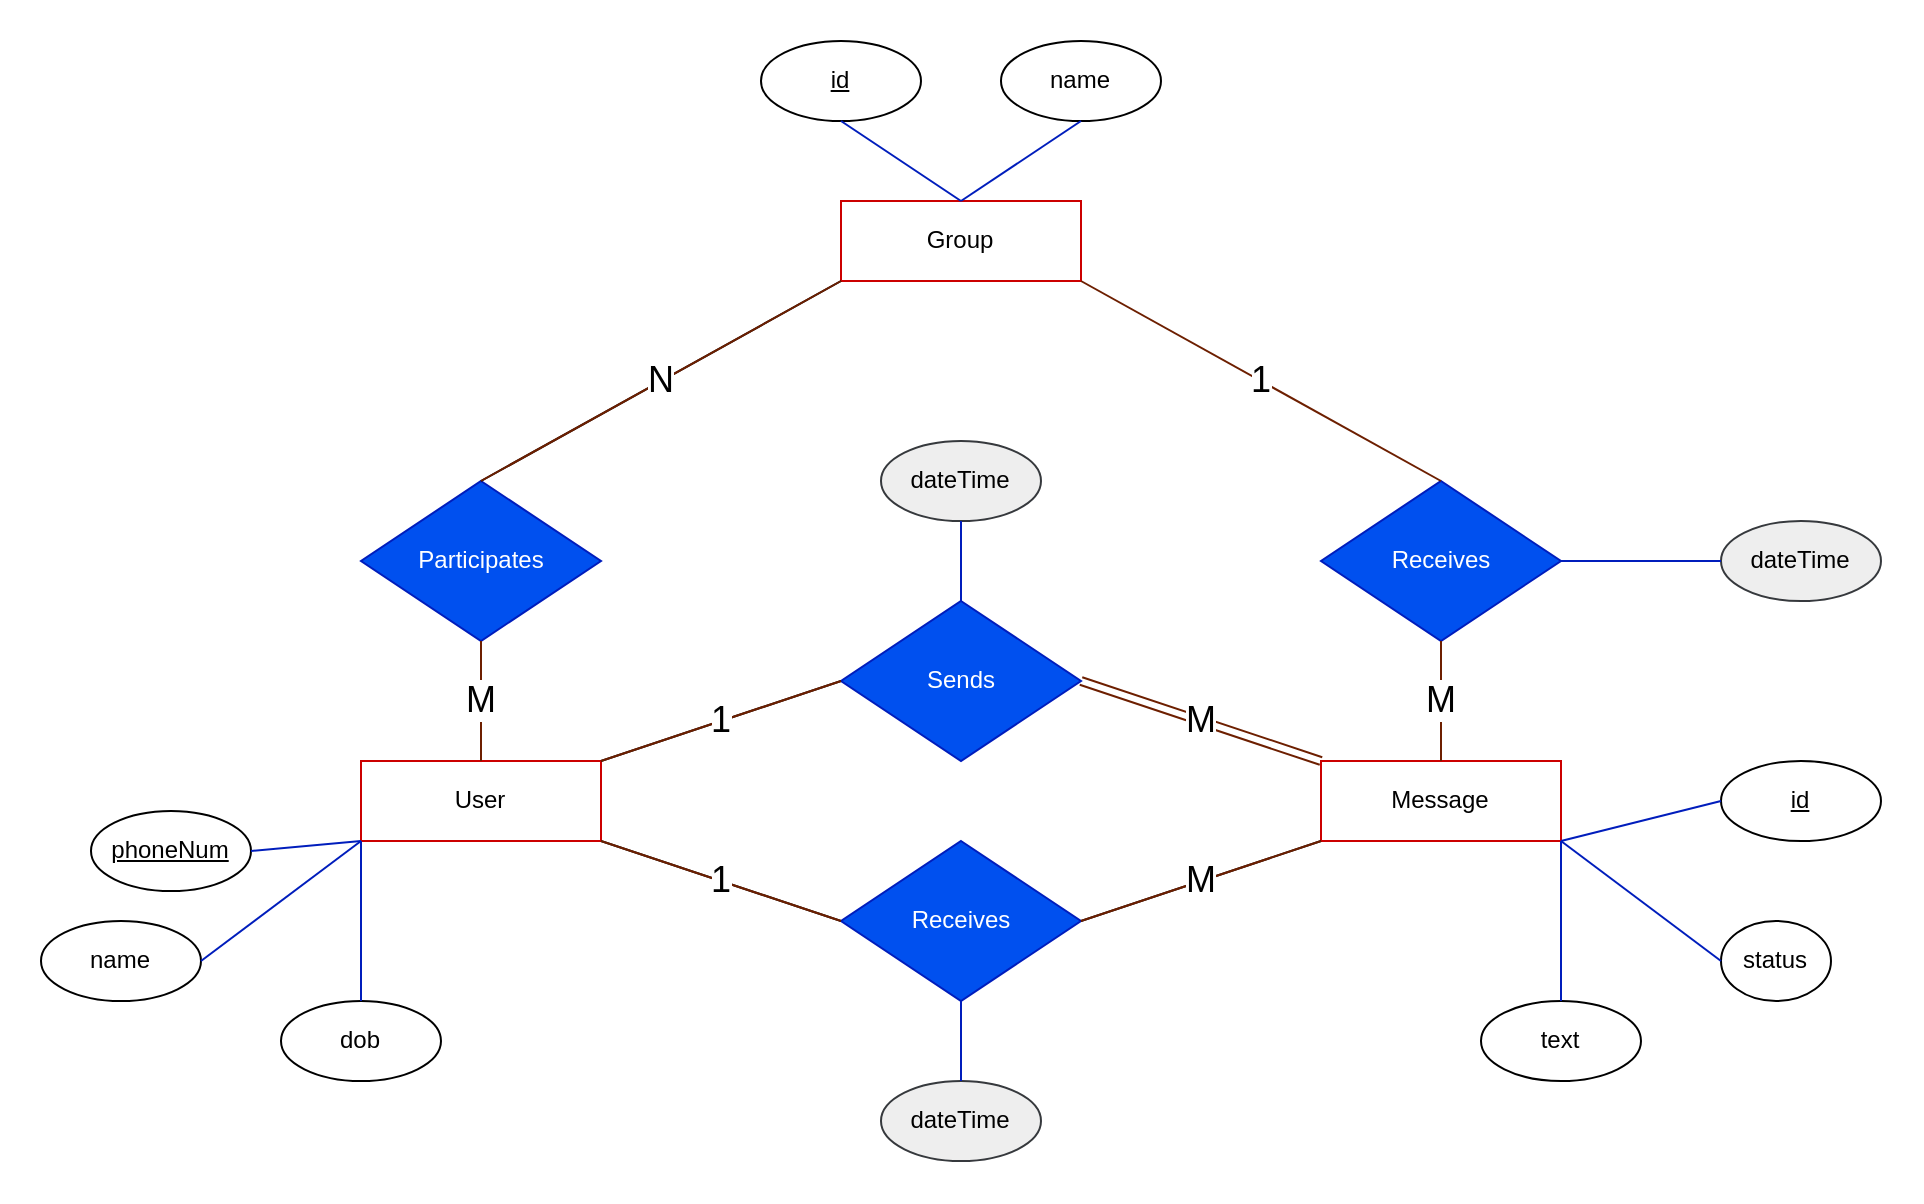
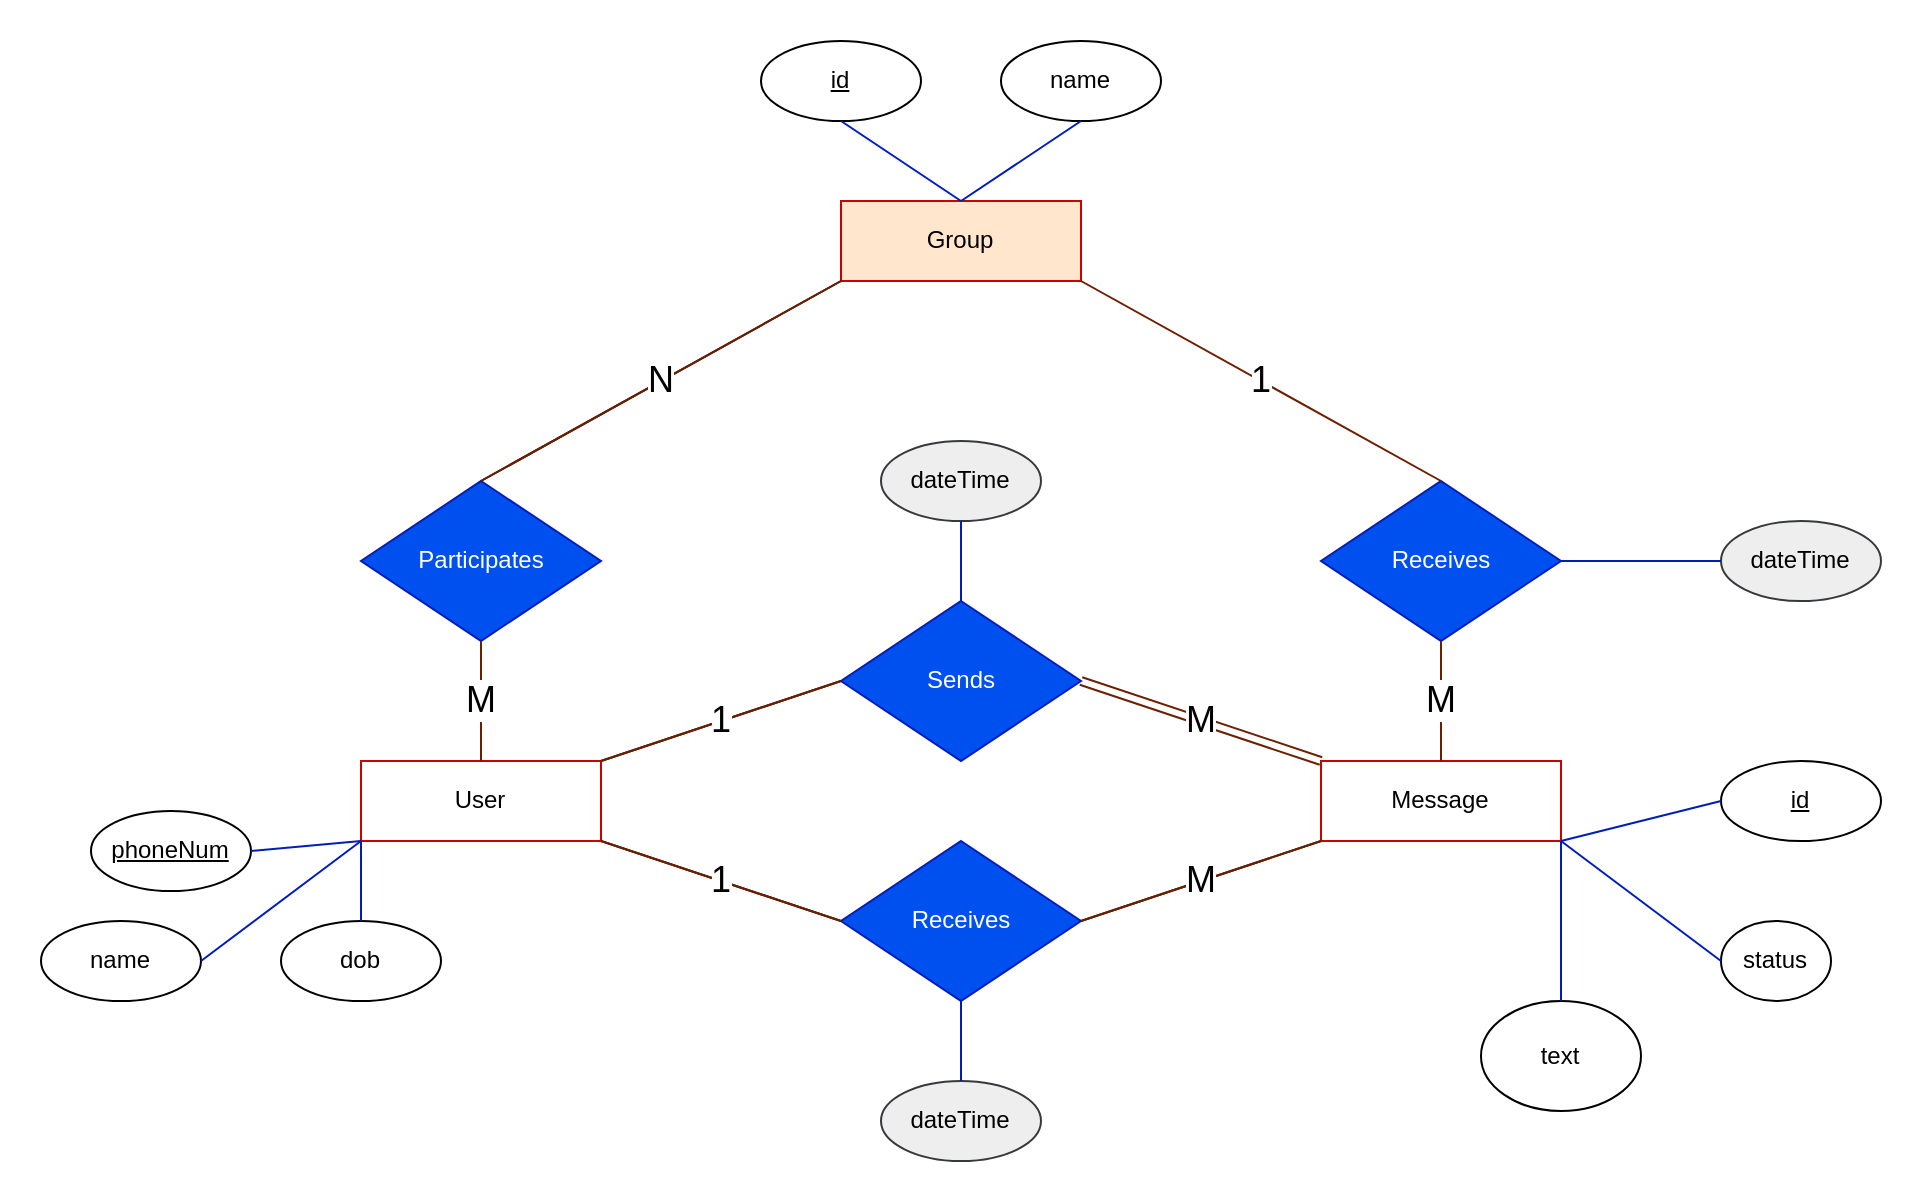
- <mxCell id="3" value="Group" style="whiteSpace=wrap;html=1;align=center;strokeColor=#CC0000;" vertex="1" parent="1"><mxGeometry x="420" y="100" width="120" height="40" as="geometry" /></mxCell>
+ <mxCell id="3" value="Group" style="whiteSpace=wrap;html=1;align=center;strokeColor=#CC0000;fillColor=#ffe6cc;" vertex="1" parent="1"><mxGeometry x="420" y="100" width="120" height="40" as="geometry" /></mxCell>
- <mxCell id="18" value="dob" style="ellipse;whiteSpace=wrap;html=1;align=center;" vertex="1" parent="1"><mxGeometry x="140" y="500" width="80" height="40" as="geometry" /></mxCell>
+ <mxCell id="18" value="dob" style="ellipse;whiteSpace=wrap;html=1;align=center;" vertex="1" parent="1"><mxGeometry x="140" y="460" width="80" height="40" as="geometry" /></mxCell>
- <mxCell id="22" value="text" style="ellipse;whiteSpace=wrap;html=1;align=center;" vertex="1" parent="1"><mxGeometry x="740" y="500" width="80" height="40" as="geometry" /></mxCell>
+ <mxCell id="22" value="text" style="ellipse;whiteSpace=wrap;html=1;align=center;" vertex="1" parent="1"><mxGeometry x="740" y="500" width="80" height="55" as="geometry" /></mxCell>
